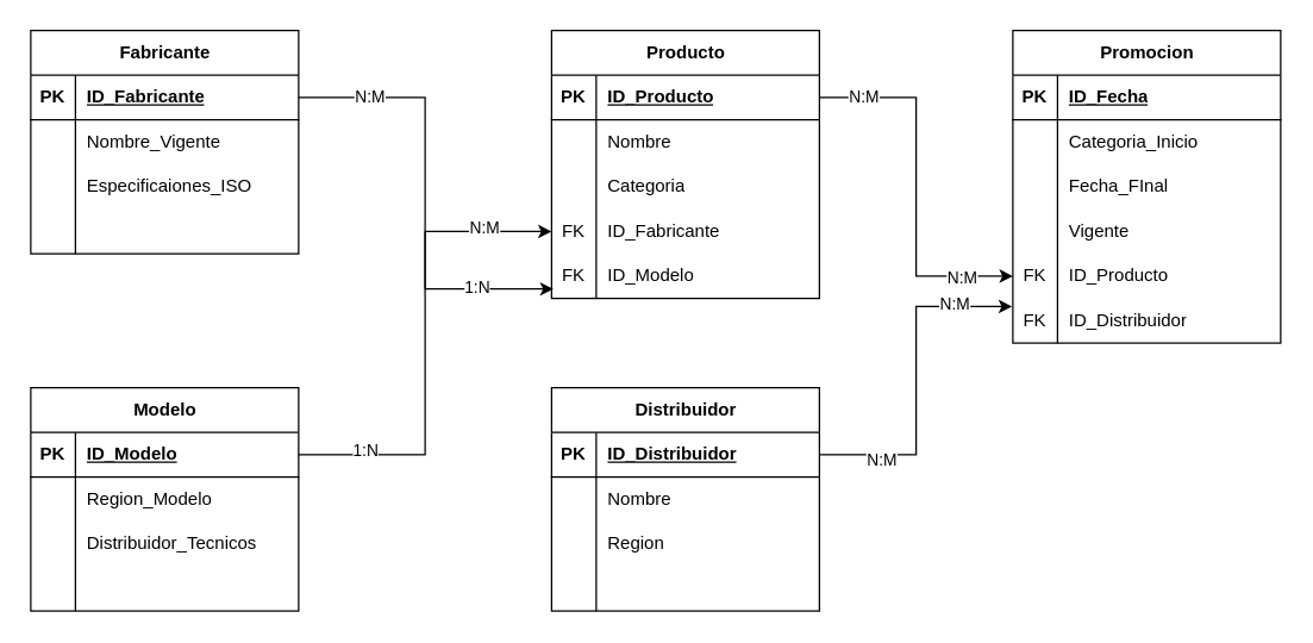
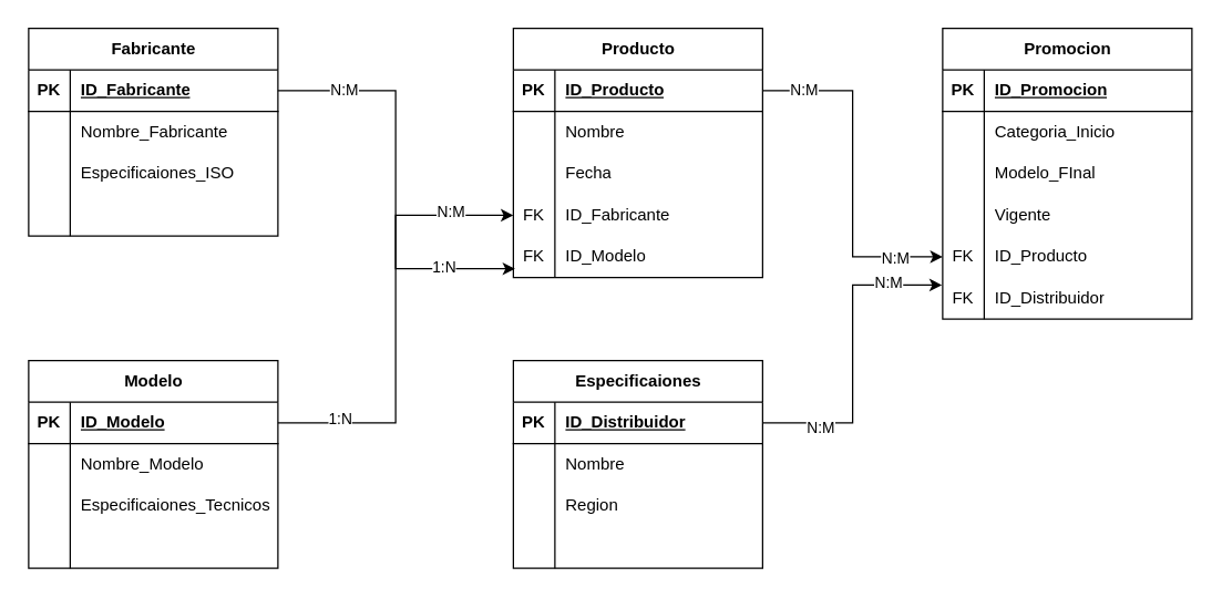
- <mxCell id="47" value="ID_Fecha" style="shape=partialRectangle;connectable=0;fillColor=none;top=0;left=0;bottom=0;right=0;align=left;spacingLeft=6;fontStyle=5;overflow=hidden;whiteSpace=wrap;html=1;" vertex="1" parent="45"><mxGeometry x="30" width="150" height="30" as="geometry"><mxRectangle width="150" height="30" as="alternateBounds" /></mxGeometry></mxCell>
+ <mxCell id="47" value="ID_Promocion" style="shape=partialRectangle;connectable=0;fillColor=none;top=0;left=0;bottom=0;right=0;align=left;spacingLeft=6;fontStyle=5;overflow=hidden;whiteSpace=wrap;html=1;" vertex="1" parent="45"><mxGeometry x="30" width="150" height="30" as="geometry"><mxRectangle width="150" height="30" as="alternateBounds" /></mxGeometry></mxCell>
- <mxCell id="8" value="Nombre_Vigente" style="shape=partialRectangle;connectable=0;fillColor=none;top=0;left=0;bottom=0;right=0;align=left;spacingLeft=6;overflow=hidden;whiteSpace=wrap;html=1;" vertex="1" parent="6"><mxGeometry x="30" width="150" height="30" as="geometry"><mxRectangle width="150" height="30" as="alternateBounds" /></mxGeometry></mxCell>
+ <mxCell id="8" value="Nombre_Fabricante" style="shape=partialRectangle;connectable=0;fillColor=none;top=0;left=0;bottom=0;right=0;align=left;spacingLeft=6;overflow=hidden;whiteSpace=wrap;html=1;" vertex="1" parent="6"><mxGeometry x="30" width="150" height="30" as="geometry"><mxRectangle width="150" height="30" as="alternateBounds" /></mxGeometry></mxCell>
- <mxCell id="24" value="Categoria" style="shape=partialRectangle;connectable=0;fillColor=none;top=0;left=0;bottom=0;right=0;align=left;spacingLeft=6;overflow=hidden;whiteSpace=wrap;html=1;" vertex="1" parent="22"><mxGeometry x="30" width="150" height="30" as="geometry"><mxRectangle width="150" height="30" as="alternateBounds" /></mxGeometry></mxCell>
+ <mxCell id="24" value="Fecha" style="shape=partialRectangle;connectable=0;fillColor=none;top=0;left=0;bottom=0;right=0;align=left;spacingLeft=6;overflow=hidden;whiteSpace=wrap;html=1;" vertex="1" parent="22"><mxGeometry x="30" width="150" height="30" as="geometry"><mxRectangle width="150" height="30" as="alternateBounds" /></mxGeometry></mxCell>
- <mxCell id="53" value="Fecha_FInal" style="shape=partialRectangle;connectable=0;fillColor=none;top=0;left=0;bottom=0;right=0;align=left;spacingLeft=6;overflow=hidden;whiteSpace=wrap;html=1;" vertex="1" parent="51"><mxGeometry x="30" width="150" height="30" as="geometry"><mxRectangle width="150" height="30" as="alternateBounds" /></mxGeometry></mxCell>
+ <mxCell id="53" value="Modelo_FInal" style="shape=partialRectangle;connectable=0;fillColor=none;top=0;left=0;bottom=0;right=0;align=left;spacingLeft=6;overflow=hidden;whiteSpace=wrap;html=1;" vertex="1" parent="51"><mxGeometry x="30" width="150" height="30" as="geometry"><mxRectangle width="150" height="30" as="alternateBounds" /></mxGeometry></mxCell>
- <mxCell id="63" value="Distribuidor" style="shape=table;startSize=30;container=1;collapsible=1;childLayout=tableLayout;fixedRows=1;rowLines=0;fontStyle=1;align=center;resizeLast=1;html=1;" vertex="1" parent="1"><mxGeometry x="370" y="260" width="180" height="150" as="geometry" /></mxCell>
+ <mxCell id="63" value="Especificaiones" style="shape=table;startSize=30;container=1;collapsible=1;childLayout=tableLayout;fixedRows=1;rowLines=0;fontStyle=1;align=center;resizeLast=1;html=1;" vertex="1" parent="1"><mxGeometry x="370" y="260" width="180" height="150" as="geometry" /></mxCell>
- <mxCell id="37" value="Region_Modelo" style="shape=partialRectangle;connectable=0;fillColor=none;top=0;left=0;bottom=0;right=0;align=left;spacingLeft=6;overflow=hidden;whiteSpace=wrap;html=1;" vertex="1" parent="35"><mxGeometry x="30" width="150" height="30" as="geometry"><mxRectangle width="150" height="30" as="alternateBounds" /></mxGeometry></mxCell>
+ <mxCell id="37" value="Nombre_Modelo" style="shape=partialRectangle;connectable=0;fillColor=none;top=0;left=0;bottom=0;right=0;align=left;spacingLeft=6;overflow=hidden;whiteSpace=wrap;html=1;" vertex="1" parent="35"><mxGeometry x="30" width="150" height="30" as="geometry"><mxRectangle width="150" height="30" as="alternateBounds" /></mxGeometry></mxCell>
- <mxCell id="40" value="Distribuidor_Tecnicos" style="shape=partialRectangle;connectable=0;fillColor=none;top=0;left=0;bottom=0;right=0;align=left;spacingLeft=6;overflow=hidden;whiteSpace=wrap;html=1;" vertex="1" parent="38"><mxGeometry x="30" width="150" height="30" as="geometry"><mxRectangle width="150" height="30" as="alternateBounds" /></mxGeometry></mxCell>
+ <mxCell id="40" value="Especificaiones_Tecnicos" style="shape=partialRectangle;connectable=0;fillColor=none;top=0;left=0;bottom=0;right=0;align=left;spacingLeft=6;overflow=hidden;whiteSpace=wrap;html=1;" vertex="1" parent="38"><mxGeometry x="30" width="150" height="30" as="geometry"><mxRectangle width="150" height="30" as="alternateBounds" /></mxGeometry></mxCell>
